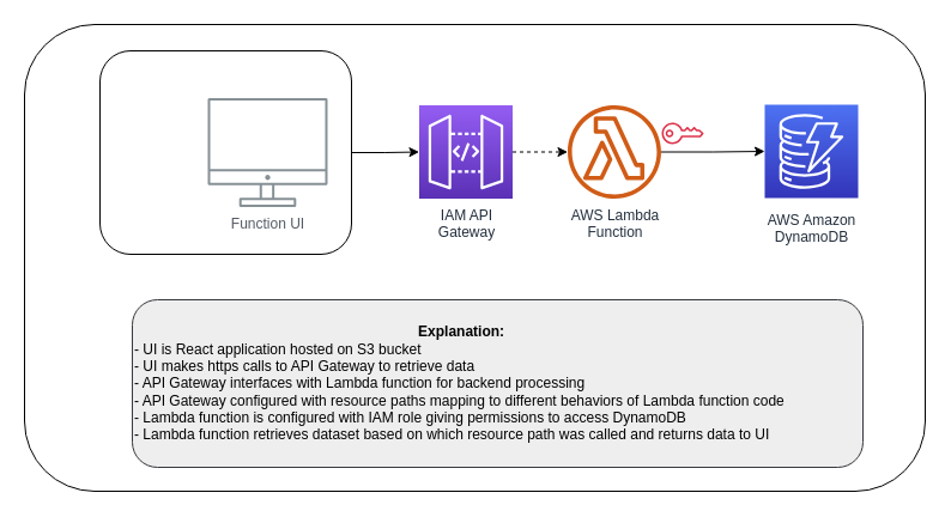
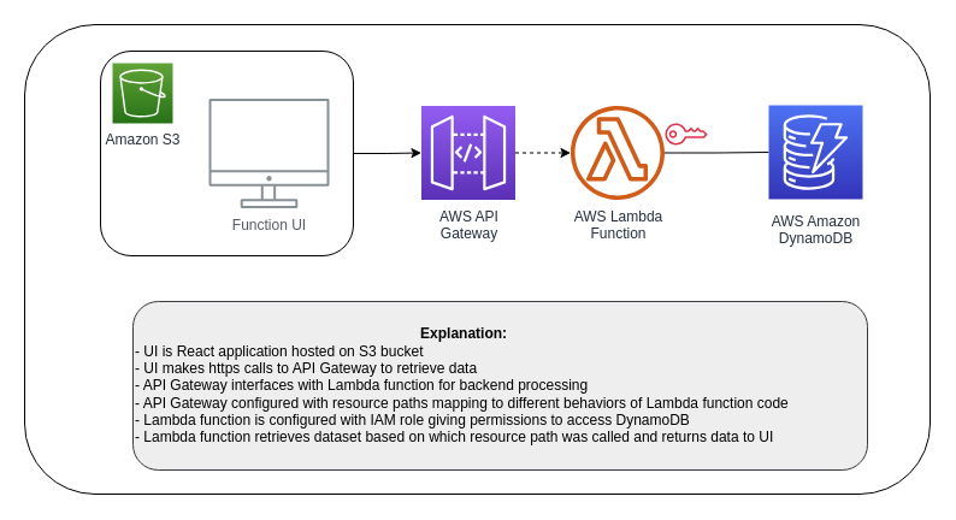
+ <mxCell id="10" value="Amazon S3" style="outlineConnect=0;fontColor=#232F3E;gradientColor=#60A337;gradientDirection=north;fillColor=#277116;strokeColor=#ffffff;dashed=0;verticalLabelPosition=bottom;verticalAlign=top;align=center;html=1;fontSize=12;fontStyle=0;aspect=fixed;shape=mxgraph.aws4.resourceIcon;resIcon=mxgraph.aws4.s3;labelBackgroundColor=#ffffff;" parent="1" vertex="1"><mxGeometry x="93" y="52" width="50" height="50" as="geometry" /></mxCell>
- <mxCell id="8" style="edgeStyle=orthogonalEdgeStyle;rounded=0;orthogonalLoop=1;jettySize=auto;html=1;" edge="1" parent="1" source="9" target="11"><mxGeometry relative="1" as="geometry" /></mxCell>
+ <mxCell id="8" style="edgeStyle=orthogonalEdgeStyle;rounded=0;orthogonalLoop=1;jettySize=auto;html=1;endArrow=none;" edge="1" parent="1" source="9" target="11"><mxGeometry relative="1" as="geometry" /></mxCell>
- <mxCell id="7" value="IAM API&lt;br&gt;Gateway" style="outlineConnect=0;fontColor=#232F3E;gradientColor=#945DF2;gradientDirection=north;fillColor=#5A30B5;strokeColor=#ffffff;dashed=0;verticalLabelPosition=bottom;verticalAlign=top;align=center;html=1;fontSize=12;fontStyle=0;aspect=fixed;shape=mxgraph.aws4.resourceIcon;resIcon=mxgraph.aws4.api_gateway;labelBackgroundColor=#ffffff;" parent="1" vertex="1"><mxGeometry x="349.5" y="87.5" width="78" height="78" as="geometry" /></mxCell>
+ <mxCell id="7" value="AWS API&lt;br&gt;Gateway" style="outlineConnect=0;fontColor=#232F3E;gradientColor=#945DF2;gradientDirection=north;fillColor=#5A30B5;strokeColor=#ffffff;dashed=0;verticalLabelPosition=bottom;verticalAlign=top;align=center;html=1;fontSize=12;fontStyle=0;aspect=fixed;shape=mxgraph.aws4.resourceIcon;resIcon=mxgraph.aws4.api_gateway;labelBackgroundColor=#ffffff;" parent="1" vertex="1"><mxGeometry x="349.5" y="87.5" width="78" height="78" as="geometry" /></mxCell>
